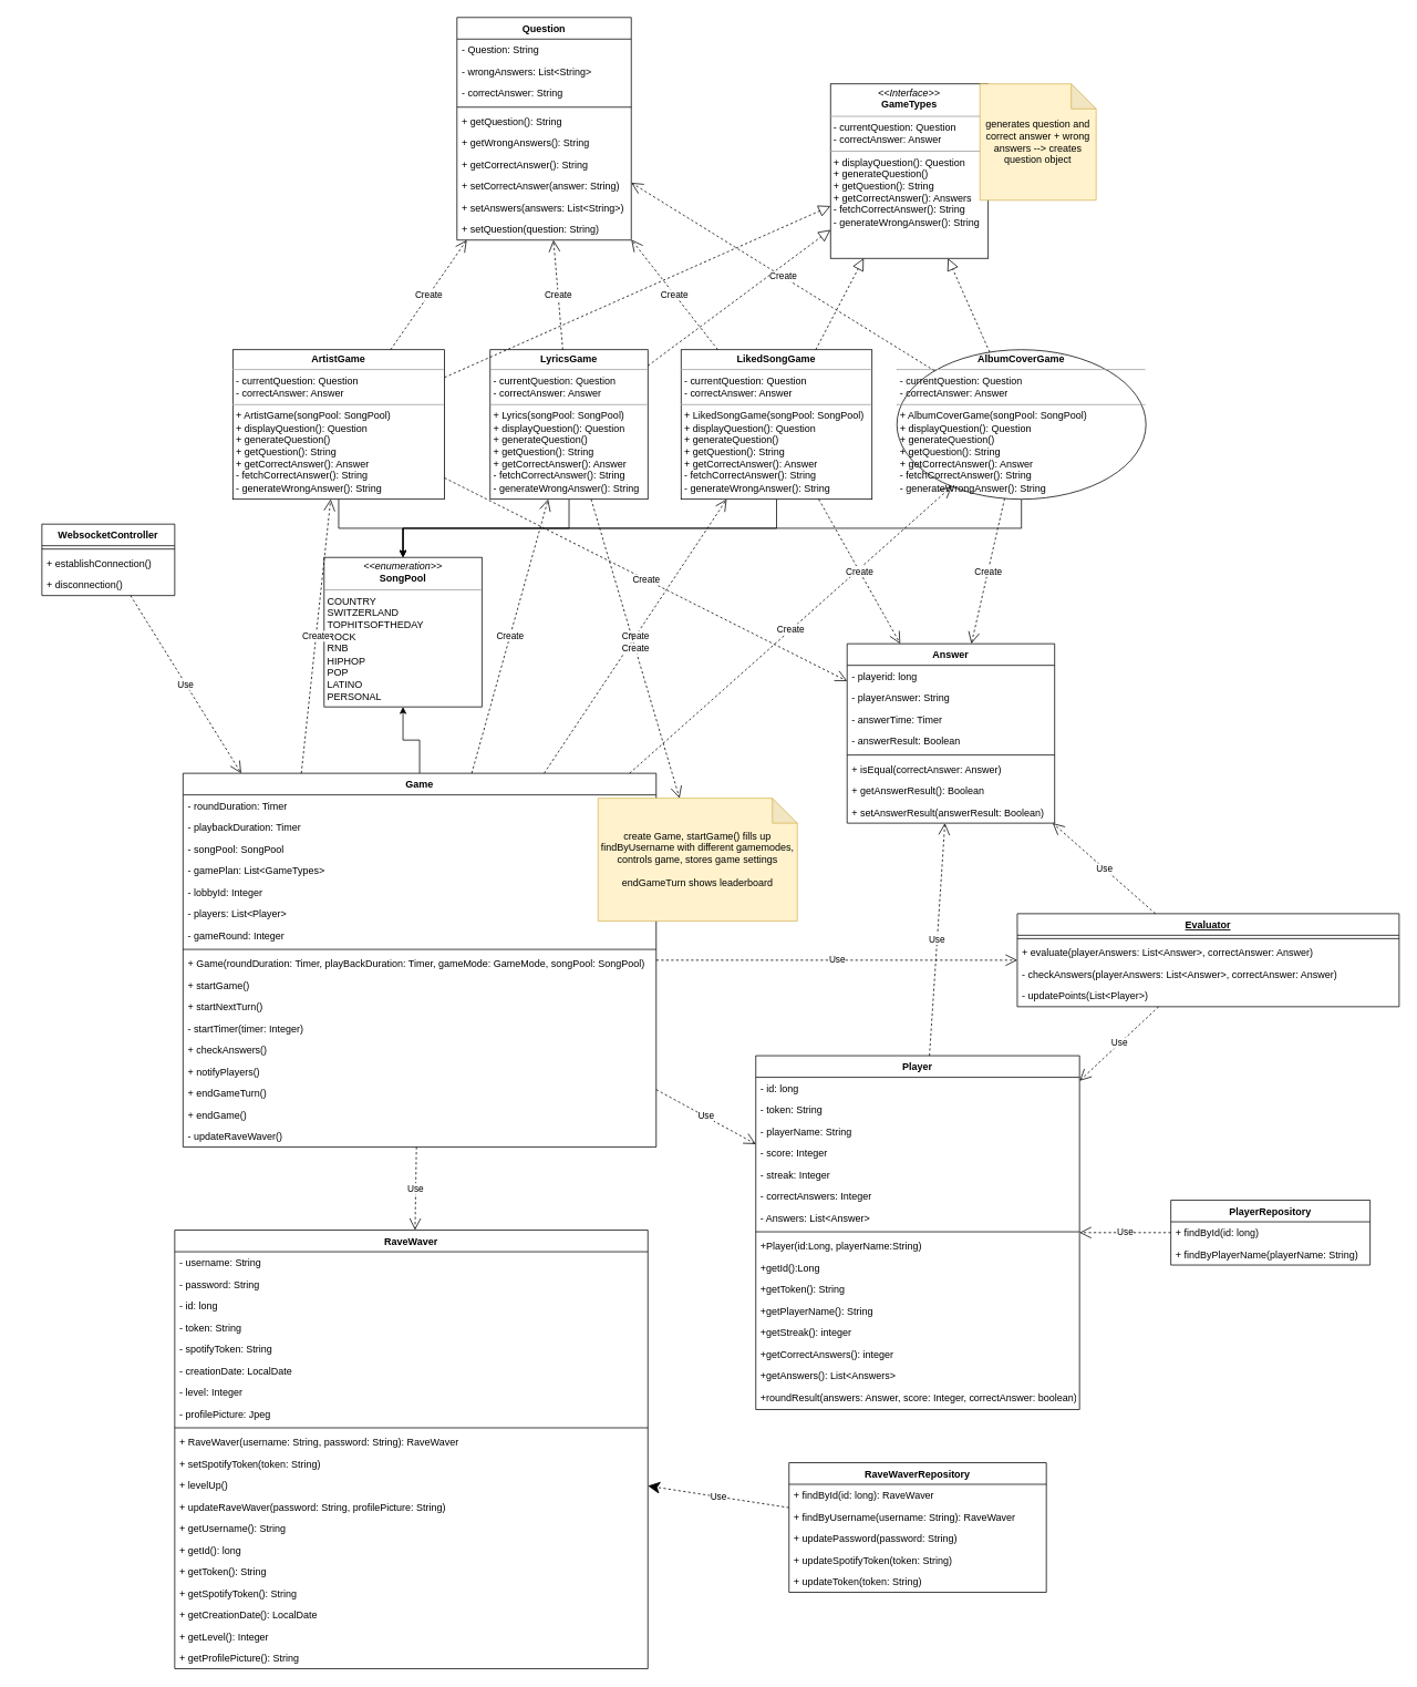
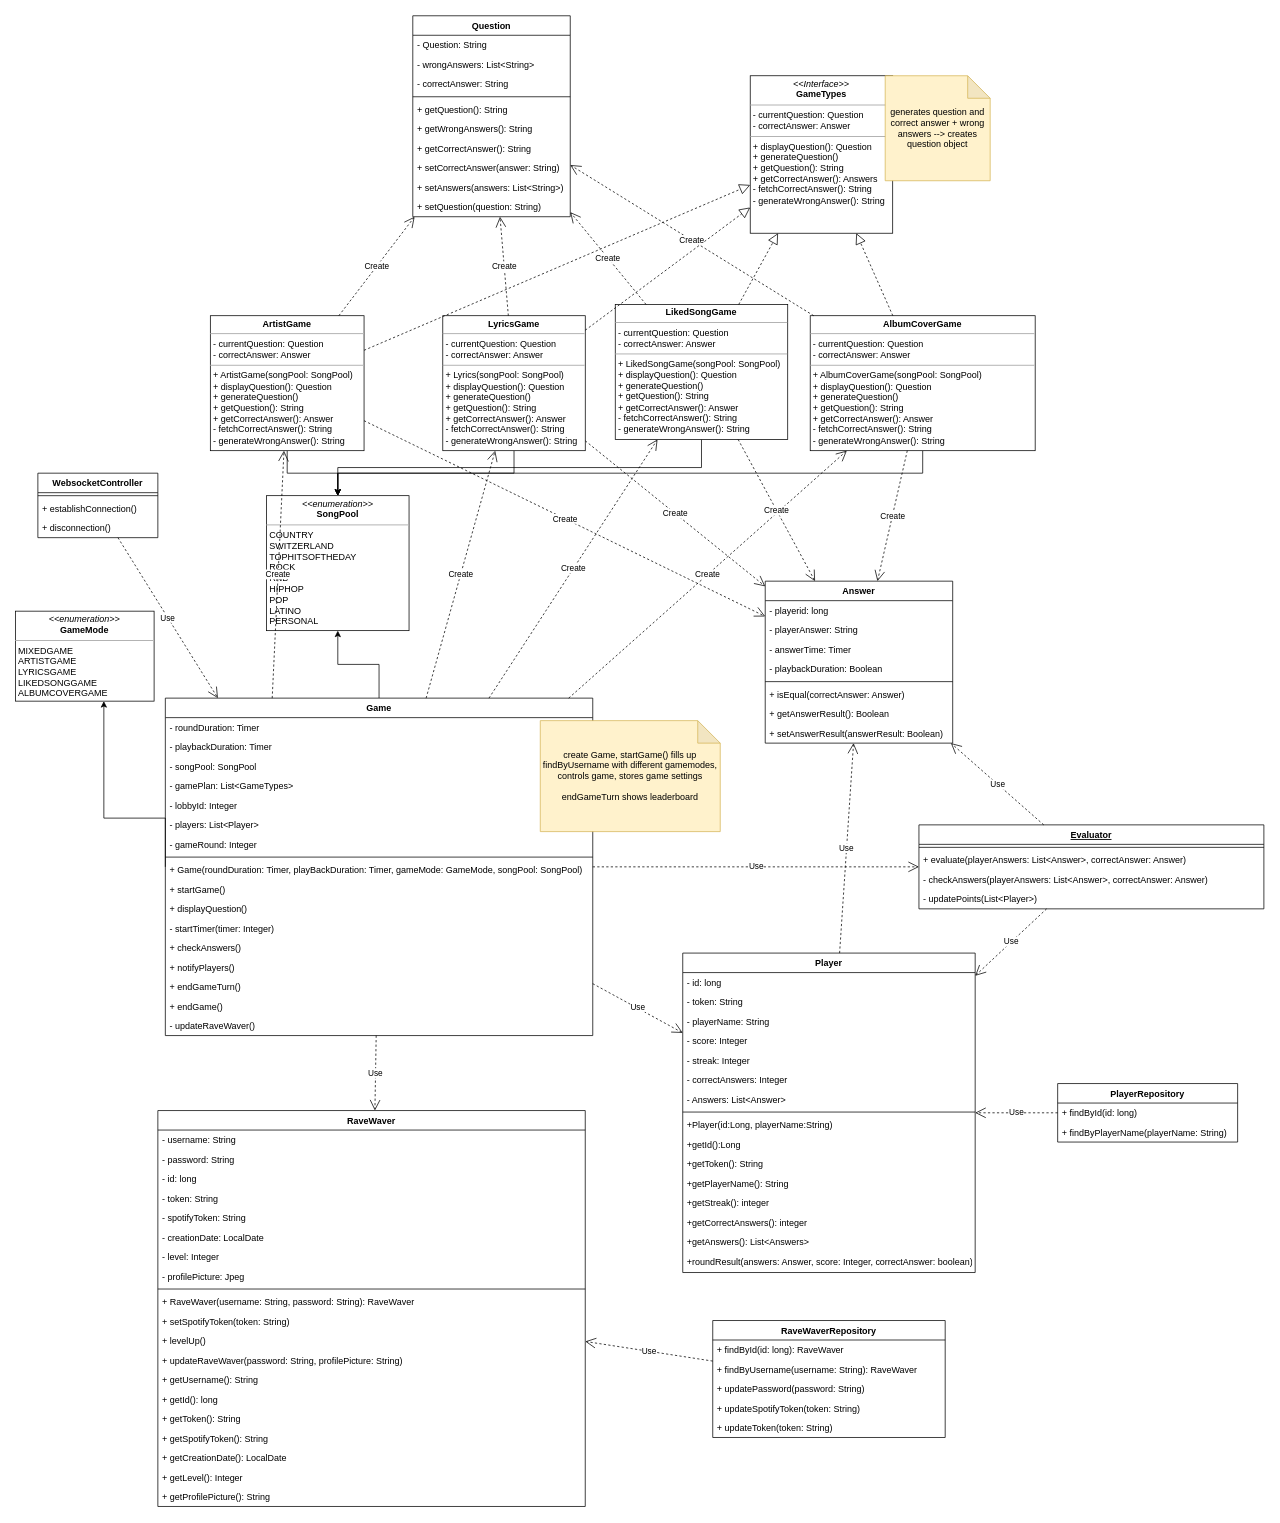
- <mxCell id="101" value="&lt;p style=&quot;margin: 0px ; margin-top: 4px ; text-align: center&quot;&gt;&lt;b&gt;ArtistGame&lt;/b&gt;&lt;/p&gt;&lt;hr size=&quot;1&quot;&gt;&lt;p style=&quot;margin: 0px ; margin-left: 4px&quot;&gt;- currentQuestion: Question&lt;/p&gt;&lt;p style=&quot;margin: 0px ; margin-left: 4px&quot;&gt;- correctAnswer: Answer&lt;br&gt;&lt;/p&gt;&lt;hr size=&quot;1&quot;&gt;&lt;p style=&quot;margin: 0px ; margin-left: 4px&quot;&gt;+ ArtistGame(songPool: SongPool)&lt;/p&gt;&lt;p style=&quot;margin: 0px ; margin-left: 4px&quot;&gt;+ displayQuestion(): Question&lt;/p&gt;&lt;p style=&quot;margin: 0px ; margin-left: 4px&quot;&gt;+ generateQuestion()&lt;/p&gt;&lt;p style=&quot;margin: 0px ; margin-left: 4px&quot;&gt;+ getQuestion(): String&lt;/p&gt;&lt;p style=&quot;margin: 0px ; margin-left: 4px&quot;&gt;+ getCorrectAnswer(): Answer&lt;br&gt;&lt;/p&gt;&lt;p style=&quot;margin: 0px ; margin-left: 4px&quot;&gt;- fetchCorrectAnswer(): String&lt;/p&gt;&lt;p style=&quot;margin: 0px ; margin-left: 4px&quot;&gt;- generateWrongAnswer(): String&lt;/p&gt;" style="verticalAlign=top;align=left;overflow=fill;fontSize=12;fontFamily=Helvetica;html=1;fontColor=#000000;" parent="1" vertex="1"><mxGeometry x="280" y="420" width="255" height="180" as="geometry" /></mxCell>
+ <mxCell id="101" value="&lt;p style=&quot;margin: 0px ; margin-top: 4px ; text-align: center&quot;&gt;&lt;b&gt;ArtistGame&lt;/b&gt;&lt;/p&gt;&lt;hr size=&quot;1&quot;&gt;&lt;p style=&quot;margin: 0px ; margin-left: 4px&quot;&gt;- currentQuestion: Question&lt;/p&gt;&lt;p style=&quot;margin: 0px ; margin-left: 4px&quot;&gt;- correctAnswer: Answer&lt;br&gt;&lt;/p&gt;&lt;hr size=&quot;1&quot;&gt;&lt;p style=&quot;margin: 0px ; margin-left: 4px&quot;&gt;+ ArtistGame(songPool: SongPool)&lt;/p&gt;&lt;p style=&quot;margin: 0px ; margin-left: 4px&quot;&gt;+ displayQuestion(): Question&lt;/p&gt;&lt;p style=&quot;margin: 0px ; margin-left: 4px&quot;&gt;+ generateQuestion()&lt;/p&gt;&lt;p style=&quot;margin: 0px ; margin-left: 4px&quot;&gt;+ getQuestion(): String&lt;/p&gt;&lt;p style=&quot;margin: 0px ; margin-left: 4px&quot;&gt;+ getCorrectAnswer(): Answer&lt;br&gt;&lt;/p&gt;&lt;p style=&quot;margin: 0px ; margin-left: 4px&quot;&gt;- fetchCorrectAnswer(): String&lt;/p&gt;&lt;p style=&quot;margin: 0px ; margin-left: 4px&quot;&gt;- generateWrongAnswer(): String&lt;/p&gt;" style="verticalAlign=top;align=left;overflow=fill;fontSize=12;fontFamily=Helvetica;html=1;fontColor=#000000;" parent="1" vertex="1"><mxGeometry x="280" y="420" width="205" height="180" as="geometry" /></mxCell>
- <mxCell id="103" value="&lt;p style=&quot;margin: 0px ; margin-top: 4px ; text-align: center&quot;&gt;&lt;b&gt;LikedSongGame&lt;/b&gt;&lt;/p&gt;&lt;hr size=&quot;1&quot;&gt;&lt;p style=&quot;margin: 0px ; margin-left: 4px&quot;&gt;- currentQuestion: Question&lt;/p&gt;&lt;p style=&quot;margin: 0px ; margin-left: 4px&quot;&gt;- correctAnswer: Answer&lt;br&gt;&lt;/p&gt;&lt;hr size=&quot;1&quot;&gt;&lt;p style=&quot;margin: 0px ; margin-left: 4px&quot;&gt;+ LikedSongGame(songPool: SongPool)&lt;br&gt;&lt;/p&gt;&lt;p style=&quot;margin: 0px ; margin-left: 4px&quot;&gt;+ displayQuestion(): Question&lt;/p&gt;&lt;p style=&quot;margin: 0px ; margin-left: 4px&quot;&gt;+ generateQuestion()&lt;/p&gt;&lt;p style=&quot;margin: 0px ; margin-left: 4px&quot;&gt;+ getQuestion(): String&lt;/p&gt;&lt;p style=&quot;margin: 0px ; margin-left: 4px&quot;&gt;+ getCorrectAnswer(): Answer&lt;br&gt;&lt;/p&gt;&lt;p style=&quot;margin: 0px ; margin-left: 4px&quot;&gt;- fetchCorrectAnswer(): String&lt;/p&gt;&lt;p style=&quot;margin: 0px ; margin-left: 4px&quot;&gt;- generateWrongAnswer(): String&lt;/p&gt;" style="verticalAlign=top;align=left;overflow=fill;fontSize=12;fontFamily=Helvetica;html=1;fontColor=#000000;" parent="1" vertex="1"><mxGeometry x="820" y="420" width="230" height="180" as="geometry" /></mxCell>
+ <mxCell id="103" value="&lt;p style=&quot;margin: 0px ; margin-top: 4px ; text-align: center&quot;&gt;&lt;b&gt;LikedSongGame&lt;/b&gt;&lt;/p&gt;&lt;hr size=&quot;1&quot;&gt;&lt;p style=&quot;margin: 0px ; margin-left: 4px&quot;&gt;- currentQuestion: Question&lt;/p&gt;&lt;p style=&quot;margin: 0px ; margin-left: 4px&quot;&gt;- correctAnswer: Answer&lt;br&gt;&lt;/p&gt;&lt;hr size=&quot;1&quot;&gt;&lt;p style=&quot;margin: 0px ; margin-left: 4px&quot;&gt;+ LikedSongGame(songPool: SongPool)&lt;br&gt;&lt;/p&gt;&lt;p style=&quot;margin: 0px ; margin-left: 4px&quot;&gt;+ displayQuestion(): Question&lt;/p&gt;&lt;p style=&quot;margin: 0px ; margin-left: 4px&quot;&gt;+ generateQuestion()&lt;/p&gt;&lt;p style=&quot;margin: 0px ; margin-left: 4px&quot;&gt;+ getQuestion(): String&lt;/p&gt;&lt;p style=&quot;margin: 0px ; margin-left: 4px&quot;&gt;+ getCorrectAnswer(): Answer&lt;br&gt;&lt;/p&gt;&lt;p style=&quot;margin: 0px ; margin-left: 4px&quot;&gt;- fetchCorrectAnswer(): String&lt;/p&gt;&lt;p style=&quot;margin: 0px ; margin-left: 4px&quot;&gt;- generateWrongAnswer(): String&lt;/p&gt;" style="verticalAlign=top;align=left;overflow=fill;fontSize=12;fontFamily=Helvetica;html=1;fontColor=#000000;" parent="1" vertex="1"><mxGeometry x="820" y="405" width="230" height="180" as="geometry" /></mxCell>
- <mxCell id="105" value="&lt;p style=&quot;margin: 0px ; margin-top: 4px ; text-align: center&quot;&gt;&lt;b&gt;AlbumCoverGame&lt;/b&gt;&lt;/p&gt;&lt;hr size=&quot;1&quot;&gt;&lt;p style=&quot;margin: 0px ; margin-left: 4px&quot;&gt;- currentQuestion: Question&lt;/p&gt;&lt;p style=&quot;margin: 0px ; margin-left: 4px&quot;&gt;- correctAnswer: Answer&lt;br&gt;&lt;/p&gt;&lt;hr size=&quot;1&quot;&gt;&lt;p style=&quot;margin: 0px ; margin-left: 4px&quot;&gt;+ AlbumCoverGame(songPool: SongPool)&lt;/p&gt;&lt;p style=&quot;margin: 0px ; margin-left: 4px&quot;&gt;+ displayQuestion(): Question&lt;/p&gt;&lt;p style=&quot;margin: 0px ; margin-left: 4px&quot;&gt;+ generateQuestion()&lt;/p&gt;&lt;p style=&quot;margin: 0px ; margin-left: 4px&quot;&gt;+ getQuestion(): String&lt;/p&gt;&lt;p style=&quot;margin: 0px ; margin-left: 4px&quot;&gt;+ getCorrectAnswer(): Answer&lt;br&gt;&lt;/p&gt;&lt;p style=&quot;margin: 0px ; margin-left: 4px&quot;&gt;- fetchCorrectAnswer(): String&lt;/p&gt;&lt;p style=&quot;margin: 0px ; margin-left: 4px&quot;&gt;- generateWrongAnswer(): String&lt;/p&gt;" style="ellipse;verticalAlign=top;align=left;overflow=fill;fontSize=12;fontFamily=Helvetica;html=1;fontColor=#000000;" parent="1" vertex="1"><mxGeometry x="1080" y="420" width="300" height="180" as="geometry" /></mxCell>
+ <mxCell id="105" value="&lt;p style=&quot;margin: 0px ; margin-top: 4px ; text-align: center&quot;&gt;&lt;b&gt;AlbumCoverGame&lt;/b&gt;&lt;/p&gt;&lt;hr size=&quot;1&quot;&gt;&lt;p style=&quot;margin: 0px ; margin-left: 4px&quot;&gt;- currentQuestion: Question&lt;/p&gt;&lt;p style=&quot;margin: 0px ; margin-left: 4px&quot;&gt;- correctAnswer: Answer&lt;br&gt;&lt;/p&gt;&lt;hr size=&quot;1&quot;&gt;&lt;p style=&quot;margin: 0px ; margin-left: 4px&quot;&gt;+ AlbumCoverGame(songPool: SongPool)&lt;/p&gt;&lt;p style=&quot;margin: 0px ; margin-left: 4px&quot;&gt;+ displayQuestion(): Question&lt;/p&gt;&lt;p style=&quot;margin: 0px ; margin-left: 4px&quot;&gt;+ generateQuestion()&lt;/p&gt;&lt;p style=&quot;margin: 0px ; margin-left: 4px&quot;&gt;+ getQuestion(): String&lt;/p&gt;&lt;p style=&quot;margin: 0px ; margin-left: 4px&quot;&gt;+ getCorrectAnswer(): Answer&lt;br&gt;&lt;/p&gt;&lt;p style=&quot;margin: 0px ; margin-left: 4px&quot;&gt;- fetchCorrectAnswer(): String&lt;/p&gt;&lt;p style=&quot;margin: 0px ; margin-left: 4px&quot;&gt;- generateWrongAnswer(): String&lt;/p&gt;" style="verticalAlign=top;align=left;overflow=fill;fontSize=12;fontFamily=Helvetica;html=1;fontColor=#000000;" parent="1" vertex="1"><mxGeometry x="1080" y="420" width="300" height="180" as="geometry" /></mxCell>
- <mxCell id="106" value="&lt;p style=&quot;margin: 0px ; margin-top: 4px ; text-align: center&quot;&gt;&lt;i&gt;&amp;lt;&amp;lt;enumeration&amp;gt;&amp;gt;&lt;/i&gt;&lt;br&gt;&lt;b&gt;SongPool&lt;/b&gt;&lt;/p&gt;&lt;hr size=&quot;1&quot;&gt;&lt;p style=&quot;margin: 0px ; margin-left: 4px&quot;&gt;COUNTRY&lt;/p&gt;&lt;p style=&quot;margin: 0px ; margin-left: 4px&quot;&gt;SWITZERLAND&lt;br&gt;&lt;/p&gt;&lt;p style=&quot;margin: 0px ; margin-left: 4px&quot;&gt;TOPHITSOFTHEDAY&lt;/p&gt;&lt;p style=&quot;margin: 0px ; margin-left: 4px&quot;&gt;ROCK&lt;/p&gt;&lt;p style=&quot;margin: 0px ; margin-left: 4px&quot;&gt;RNB&lt;/p&gt;&lt;p style=&quot;margin: 0px ; margin-left: 4px&quot;&gt;HIPHOP&lt;/p&gt;&lt;p style=&quot;margin: 0px ; margin-left: 4px&quot;&gt;POP&lt;/p&gt;&lt;p style=&quot;margin: 0px ; margin-left: 4px&quot;&gt;LATINO&lt;/p&gt;&lt;p style=&quot;margin: 0px ; margin-left: 4px&quot;&gt;PERSONAL&lt;/p&gt;&lt;p style=&quot;margin: 0px ; margin-left: 4px&quot;&gt;&lt;br&gt;&lt;/p&gt;" style="verticalAlign=top;align=left;overflow=fill;fontSize=12;fontFamily=Helvetica;html=1;fontColor=#000000;" parent="1" vertex="1"><mxGeometry x="390" y="670" width="190" height="180" as="geometry" /></mxCell>
+ <mxCell id="106" value="&lt;p style=&quot;margin: 0px ; margin-top: 4px ; text-align: center&quot;&gt;&lt;i&gt;&amp;lt;&amp;lt;enumeration&amp;gt;&amp;gt;&lt;/i&gt;&lt;br&gt;&lt;b&gt;SongPool&lt;/b&gt;&lt;/p&gt;&lt;hr size=&quot;1&quot;&gt;&lt;p style=&quot;margin: 0px ; margin-left: 4px&quot;&gt;COUNTRY&lt;/p&gt;&lt;p style=&quot;margin: 0px ; margin-left: 4px&quot;&gt;SWITZERLAND&lt;br&gt;&lt;/p&gt;&lt;p style=&quot;margin: 0px ; margin-left: 4px&quot;&gt;TOPHITSOFTHEDAY&lt;/p&gt;&lt;p style=&quot;margin: 0px ; margin-left: 4px&quot;&gt;ROCK&lt;/p&gt;&lt;p style=&quot;margin: 0px ; margin-left: 4px&quot;&gt;RNB&lt;/p&gt;&lt;p style=&quot;margin: 0px ; margin-left: 4px&quot;&gt;HIPHOP&lt;/p&gt;&lt;p style=&quot;margin: 0px ; margin-left: 4px&quot;&gt;POP&lt;/p&gt;&lt;p style=&quot;margin: 0px ; margin-left: 4px&quot;&gt;LATINO&lt;/p&gt;&lt;p style=&quot;margin: 0px ; margin-left: 4px&quot;&gt;PERSONAL&lt;/p&gt;&lt;p style=&quot;margin: 0px ; margin-left: 4px&quot;&gt;&lt;br&gt;&lt;/p&gt;" style="verticalAlign=top;align=left;overflow=fill;fontSize=12;fontFamily=Helvetica;html=1;fontColor=#000000;" parent="1" vertex="1"><mxGeometry x="355" y="660" width="190" height="180" as="geometry" /></mxCell>
- <mxCell id="125" value="Create" style="endArrow=open;endSize=12;dashed=1;html=1;rounded=0;fontColor=#000000;" parent="1" source="99" target="112" edge="1"><mxGeometry width="160" relative="1" as="geometry"><mxPoint x="1060" y="587.75" as="sourcePoint" /><mxPoint x="1290" y="723.25" as="targetPoint" /></mxGeometry></mxCell>
+ <mxCell id="125" value="Create" style="endArrow=open;endSize=12;dashed=1;html=1;rounded=0;fontColor=#000000;" parent="1" source="99" target="77" edge="1"><mxGeometry width="160" relative="1" as="geometry"><mxPoint x="1060" y="587.75" as="sourcePoint" /><mxPoint x="1290" y="723.25" as="targetPoint" /></mxGeometry></mxCell>
+ <mxCell id="111" value="&lt;p style=&quot;margin: 0px ; margin-top: 4px ; text-align: center&quot;&gt;&lt;i&gt;&amp;lt;&amp;lt;enumeration&amp;gt;&amp;gt;&lt;/i&gt;&lt;br&gt;&lt;b&gt;GameMode&lt;/b&gt;&lt;/p&gt;&lt;hr size=&quot;1&quot;&gt;&lt;p style=&quot;margin: 0px ; margin-left: 4px&quot;&gt;MIXEDGAME&lt;/p&gt;&lt;p style=&quot;margin: 0px ; margin-left: 4px&quot;&gt;ARTISTGAME&lt;br&gt;&lt;/p&gt;&lt;p style=&quot;margin: 0px ; margin-left: 4px&quot;&gt;LYRICSGAME&lt;/p&gt;&lt;p style=&quot;margin: 0px ; margin-left: 4px&quot;&gt;LIKEDSONGGAME&lt;/p&gt;&lt;p style=&quot;margin: 0px ; margin-left: 4px&quot;&gt;ALBUMCOVERGAME&lt;/p&gt;&lt;p style=&quot;margin: 0px ; margin-left: 4px&quot;&gt;&lt;br&gt;&lt;/p&gt;" style="verticalAlign=top;align=left;overflow=fill;fontSize=12;fontFamily=Helvetica;html=1;fontColor=#000000;" parent="1" vertex="1"><mxGeometry x="20" y="814" width="185" height="120" as="geometry" /></mxCell>
- <mxCell id="81" value="- answerResult: Boolean" style="text;strokeColor=none;fillColor=none;align=left;verticalAlign=top;spacingLeft=4;spacingRight=4;overflow=hidden;rotatable=0;points=[[0,0.5],[1,0.5]];portConstraint=eastwest;" parent="77" vertex="1"><mxGeometry y="104" width="250" height="26" as="geometry" /></mxCell>
+ <mxCell id="81" value="- playbackDuration: Boolean" style="text;strokeColor=none;fillColor=none;align=left;verticalAlign=top;spacingLeft=4;spacingRight=4;overflow=hidden;rotatable=0;points=[[0,0.5],[1,0.5]];portConstraint=eastwest;" parent="77" vertex="1"><mxGeometry y="104" width="250" height="26" as="geometry" /></mxCell>
+ <mxCell id="52" style="edgeStyle=orthogonalEdgeStyle;rounded=0;orthogonalLoop=1;jettySize=auto;html=1;exitX=0;exitY=0.5;exitDx=0;exitDy=0;fontColor=#000000;" parent="1" source="54" target="111" edge="1"><mxGeometry relative="1" as="geometry"><mxPoint x="370" y="900" as="targetPoint" /><Array as="points"><mxPoint x="220" y="1090" /><mxPoint x="138" y="1090" /></Array></mxGeometry></mxCell>
- <mxCell id="65" value="+ startNextTurn()" style="text;strokeColor=none;fillColor=none;align=left;verticalAlign=top;spacingLeft=4;spacingRight=4;overflow=hidden;rotatable=0;points=[[0,0.5],[1,0.5]];portConstraint=eastwest;" parent="54" vertex="1"><mxGeometry y="268" width="570" height="26" as="geometry" /></mxCell>
+ <mxCell id="65" value="+ displayQuestion()" style="text;strokeColor=none;fillColor=none;align=left;verticalAlign=top;spacingLeft=4;spacingRight=4;overflow=hidden;rotatable=0;points=[[0,0.5],[1,0.5]];portConstraint=eastwest;" parent="54" vertex="1"><mxGeometry y="268" width="570" height="26" as="geometry" /></mxCell>
- <mxCell id="49" value="&lt;font color=&quot;#000000&quot;&gt;Use&lt;/font&gt;" style="endArrow=classic;endSize=12;dashed=1;html=1;rounded=0;fontColor=#990000;" parent="1" source="2" target="11" edge="1"><mxGeometry width="160" relative="1" as="geometry"><mxPoint x="-110" y="1286" as="sourcePoint" /><mxPoint x="50" y="1286" as="targetPoint" /></mxGeometry></mxCell>
+ <mxCell id="49" value="&lt;font color=&quot;#000000&quot;&gt;Use&lt;/font&gt;" style="endArrow=open;endSize=12;dashed=1;html=1;rounded=0;fontColor=#990000;" parent="1" source="2" target="11" edge="1"><mxGeometry width="160" relative="1" as="geometry"><mxPoint x="-110" y="1286" as="sourcePoint" /><mxPoint x="50" y="1286" as="targetPoint" /></mxGeometry></mxCell>
